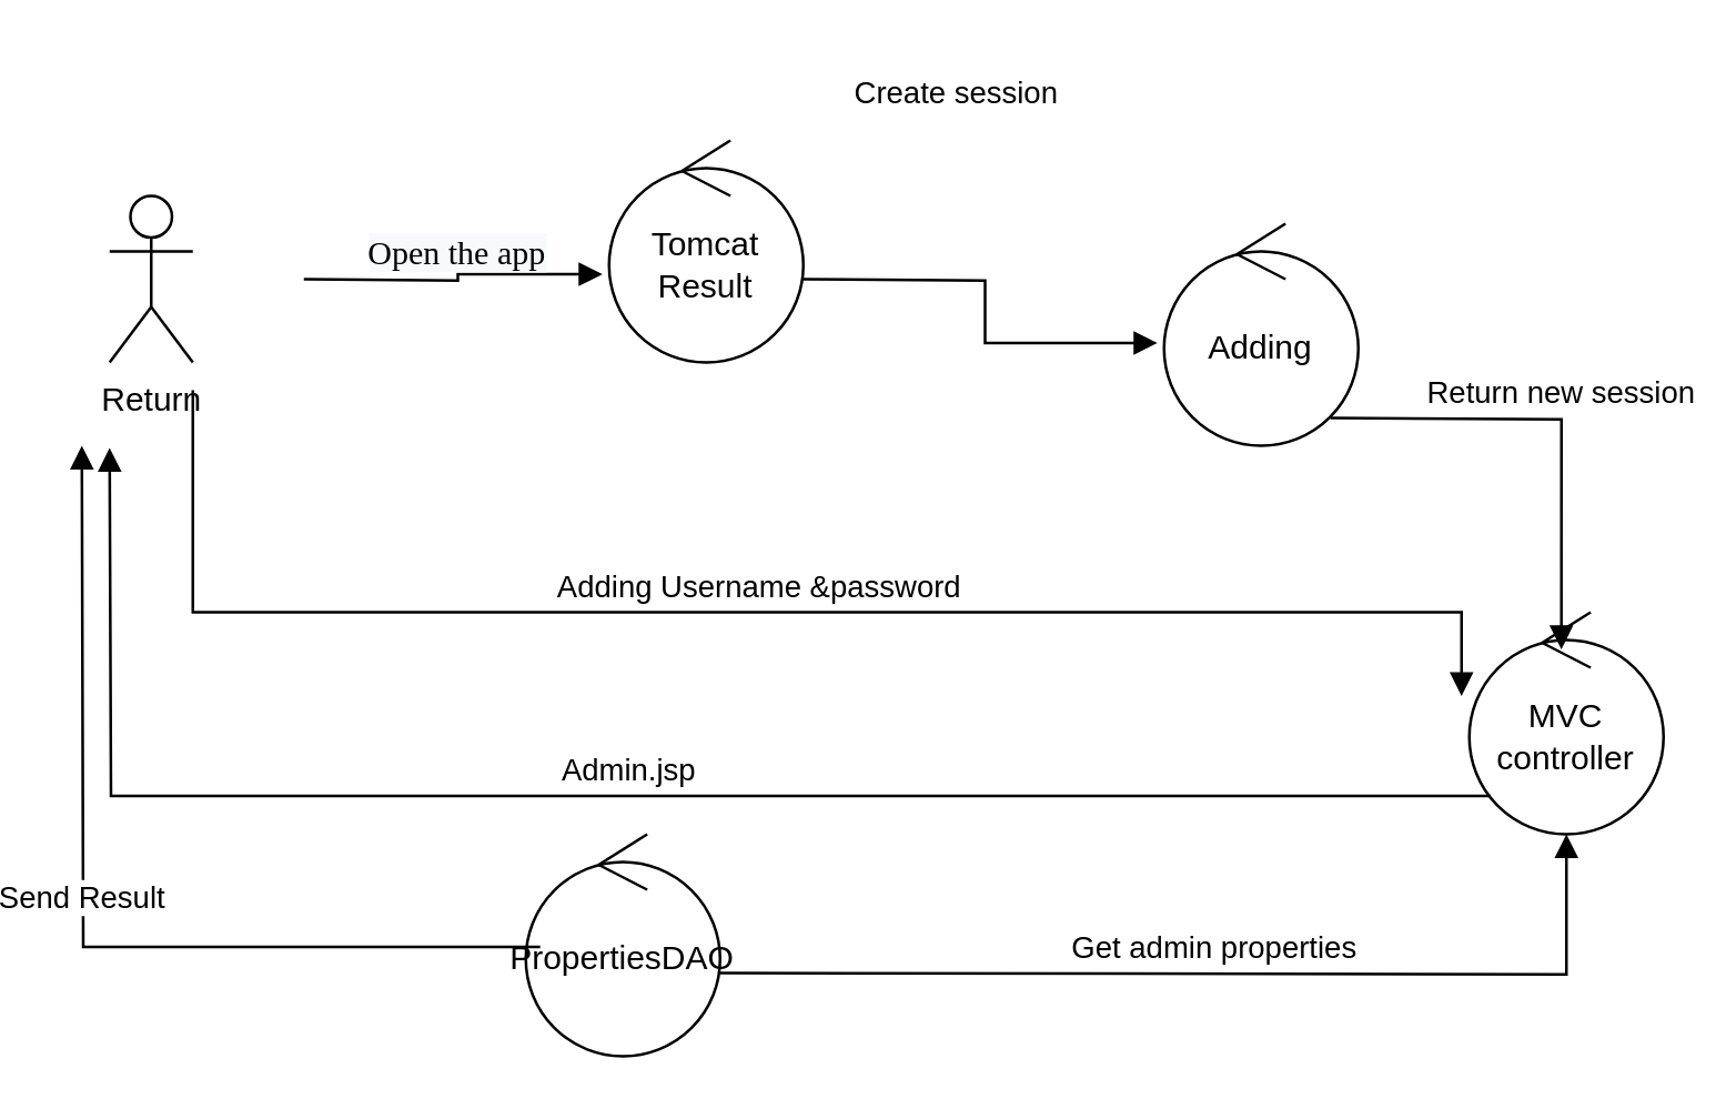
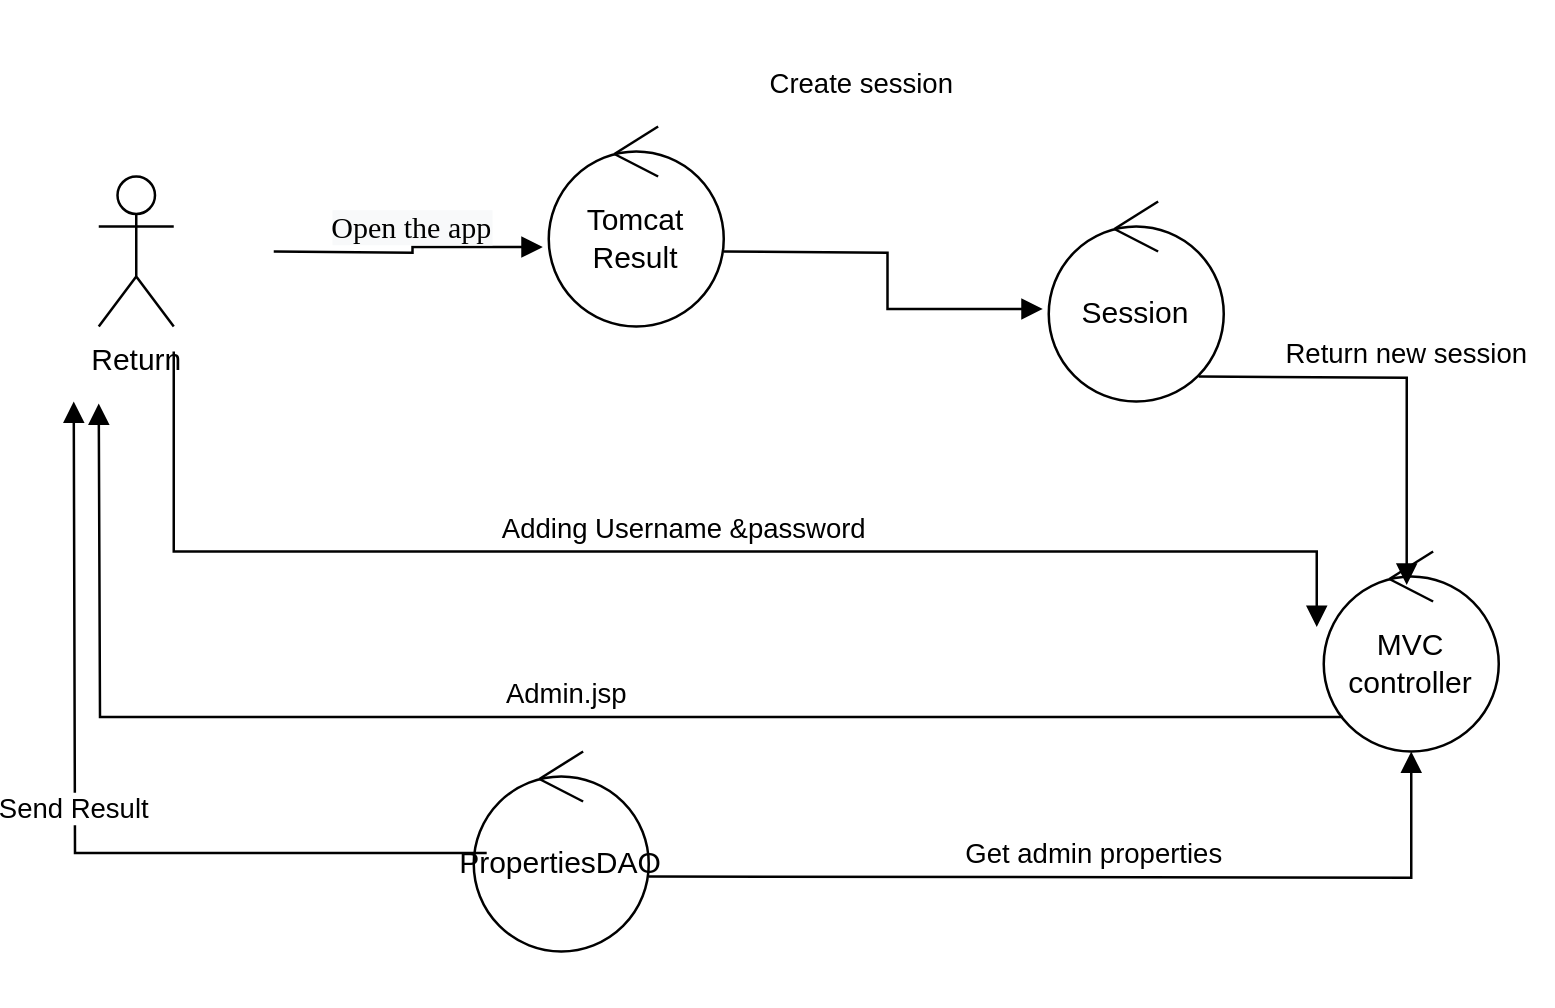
- <mxCell id="4" value="Adding" style="ellipse;shape=umlControl;whiteSpace=wrap;html=1;" vertex="1" parent="1"><mxGeometry x="410" y="50" width="70" height="80" as="geometry" /></mxCell>
+ <mxCell id="4" value="Session" style="ellipse;shape=umlControl;whiteSpace=wrap;html=1;" vertex="1" parent="1"><mxGeometry x="410" y="50" width="70" height="80" as="geometry" /></mxCell>
